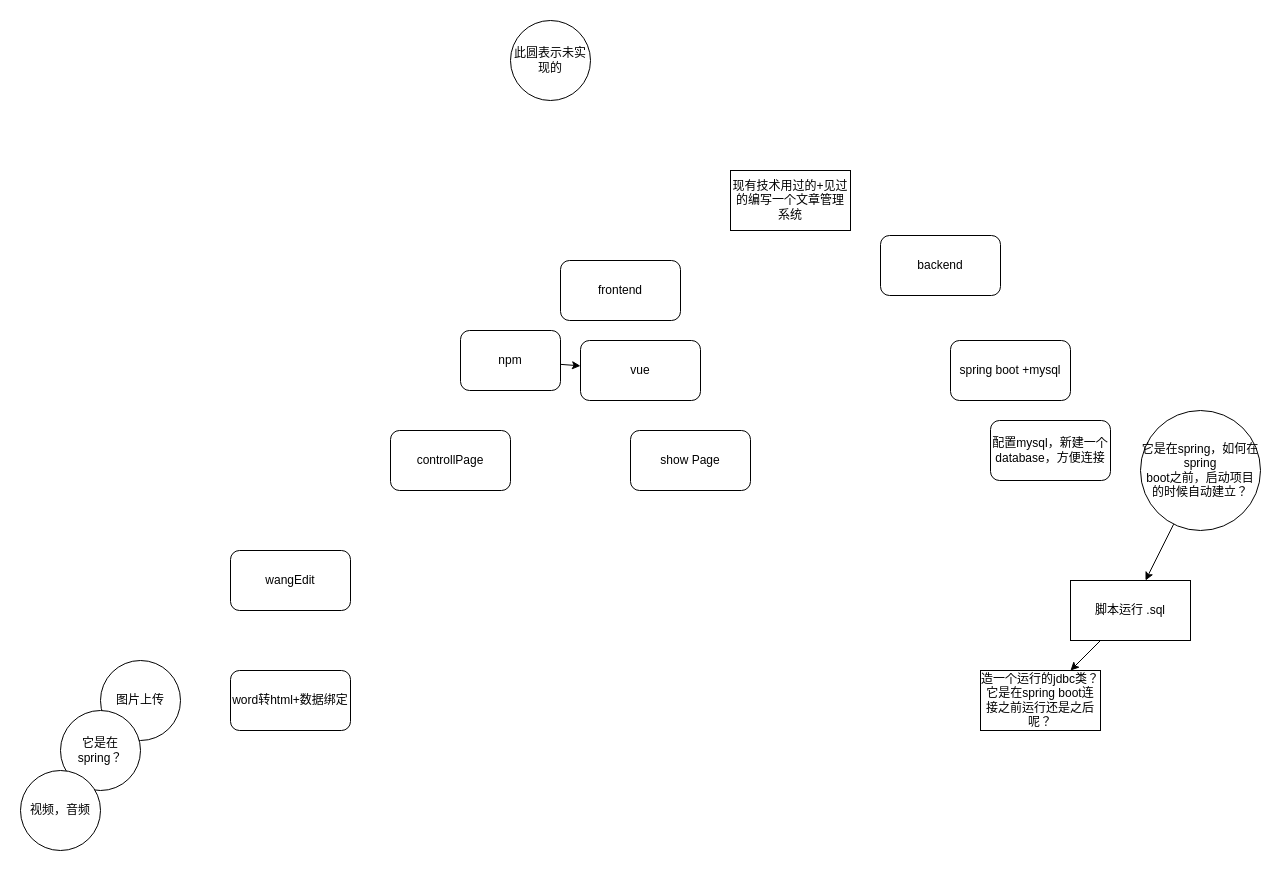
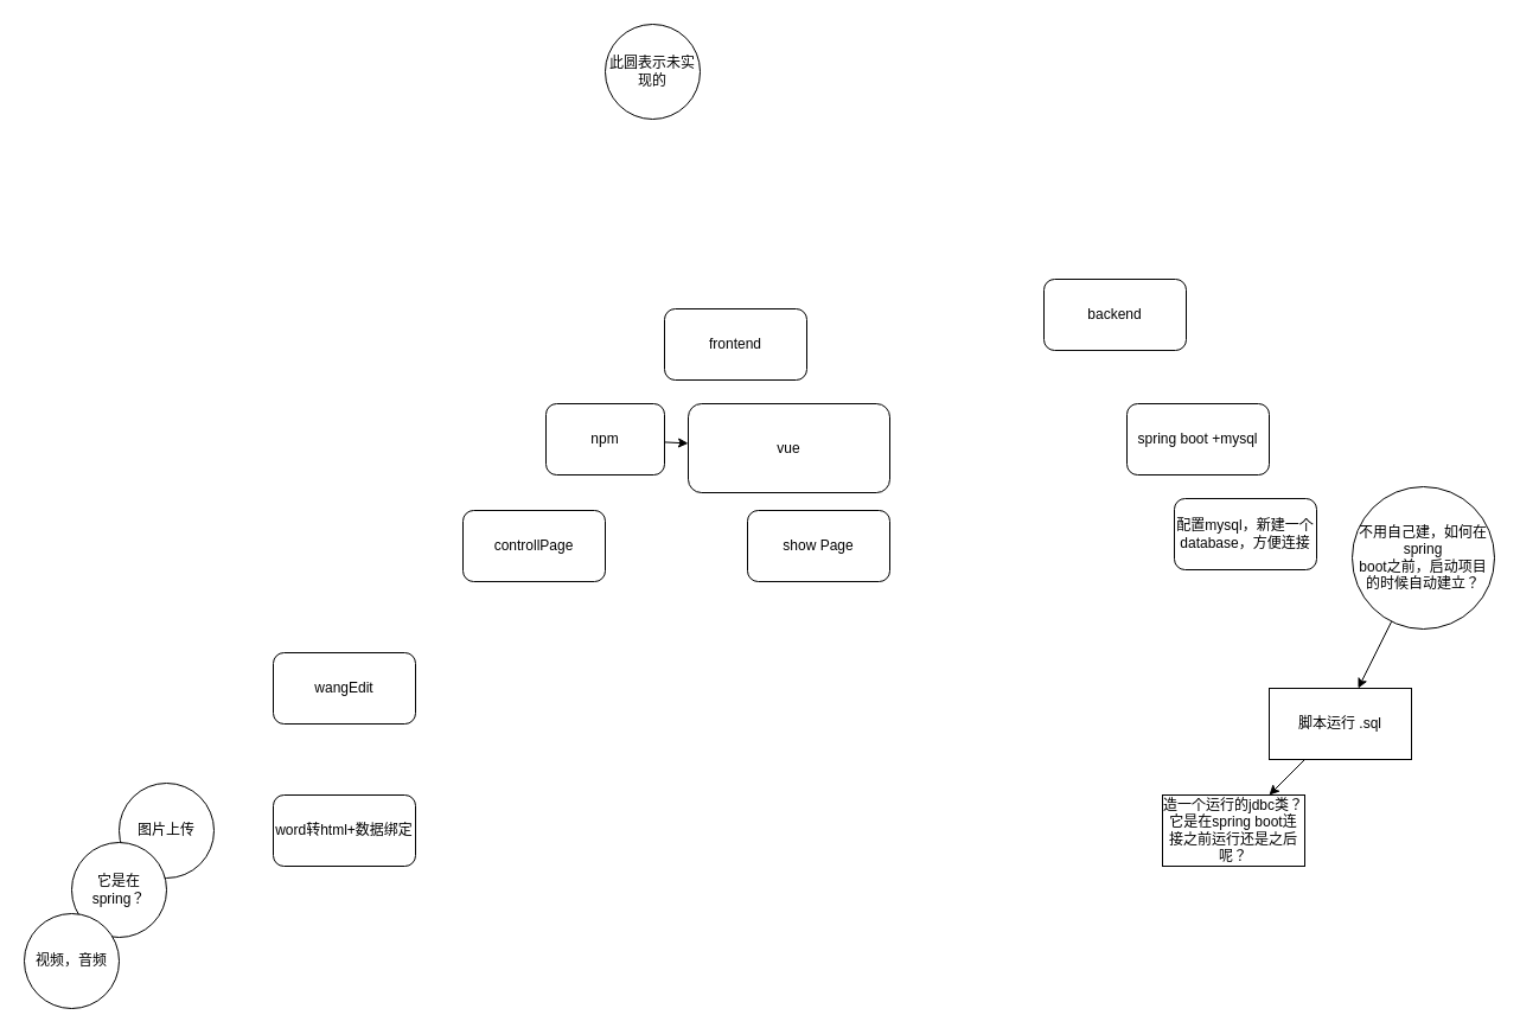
- <mxCell id="5" value="现有技术用过的+见过的编写一个文章管理系统" style="rounded=0;whiteSpace=wrap;html=1;" vertex="1" parent="1"><mxGeometry x="730" y="170" width="120" height="60" as="geometry" /></mxCell>
- <mxCell id="7" value="npm" style="rounded=1;whiteSpace=wrap;html=1;" vertex="1" parent="1"><mxGeometry x="460" y="330" width="100" height="60" as="geometry" /></mxCell>
+ <mxCell id="7" value="npm" style="rounded=1;whiteSpace=wrap;html=1;" vertex="1" parent="1"><mxGeometry x="460" y="340" width="100" height="60" as="geometry" /></mxCell>
- <mxCell id="4" value="vue" style="rounded=1;whiteSpace=wrap;html=1;" vertex="1" parent="1"><mxGeometry x="580" y="340" width="120" height="60" as="geometry" /></mxCell>
+ <mxCell id="4" value="vue" style="rounded=1;whiteSpace=wrap;html=1;" vertex="1" parent="1"><mxGeometry x="580" y="340" width="170" height="75" as="geometry" /></mxCell>
- <mxCell id="19" value="它是在spring，如何在spring&lt;br&gt;boot之前，启动项目的时候自动建立？" style="ellipse;whiteSpace=wrap;html=1;aspect=fixed;" vertex="1" parent="1"><mxGeometry x="1140" y="410" width="120" height="120" as="geometry" /></mxCell>
+ <mxCell id="19" value="不用自己建，如何在spring&lt;br&gt;boot之前，启动项目的时候自动建立？" style="ellipse;whiteSpace=wrap;html=1;aspect=fixed;" vertex="1" parent="1"><mxGeometry x="1140" y="410" width="120" height="120" as="geometry" /></mxCell>
